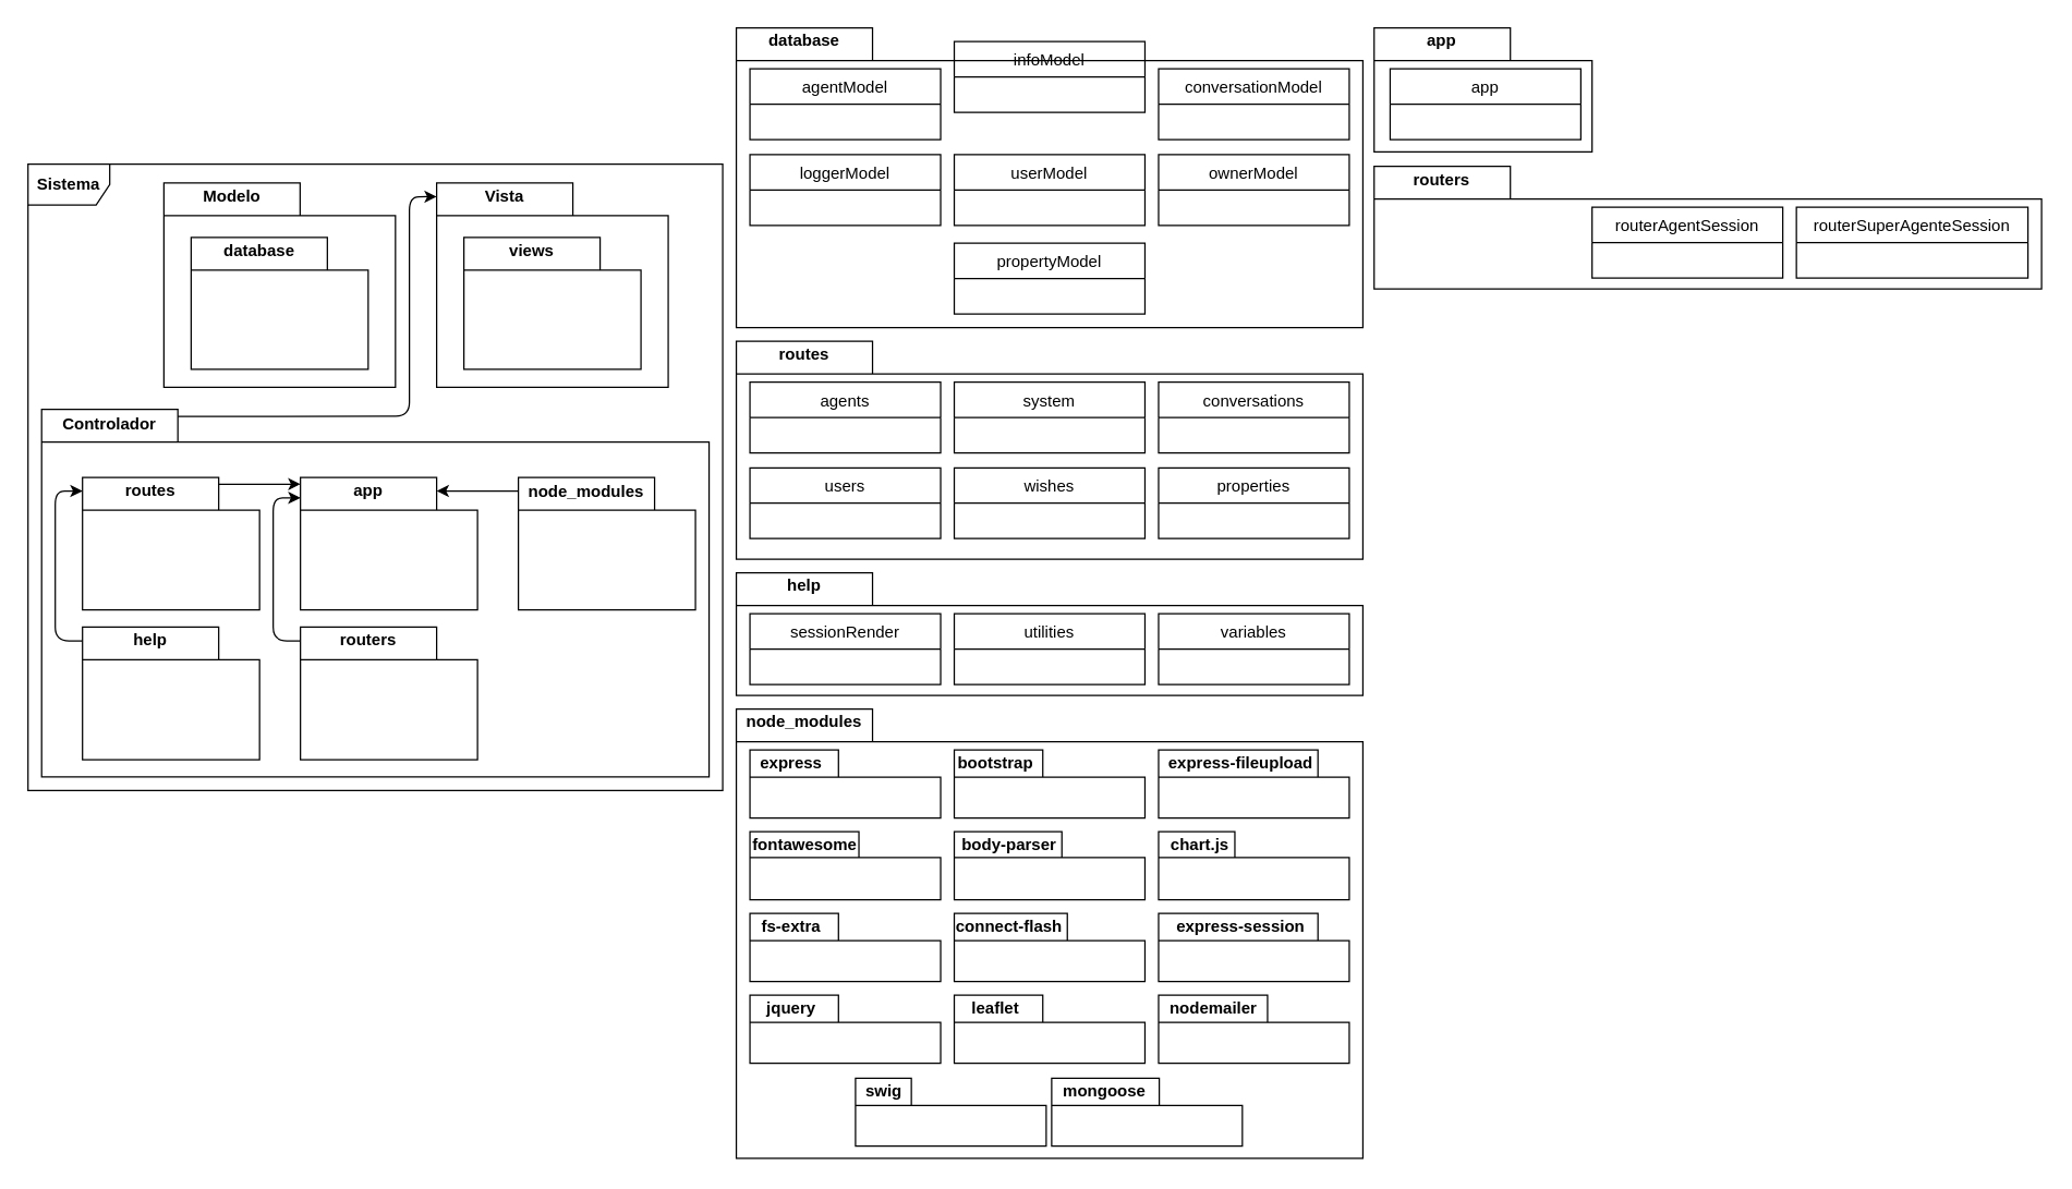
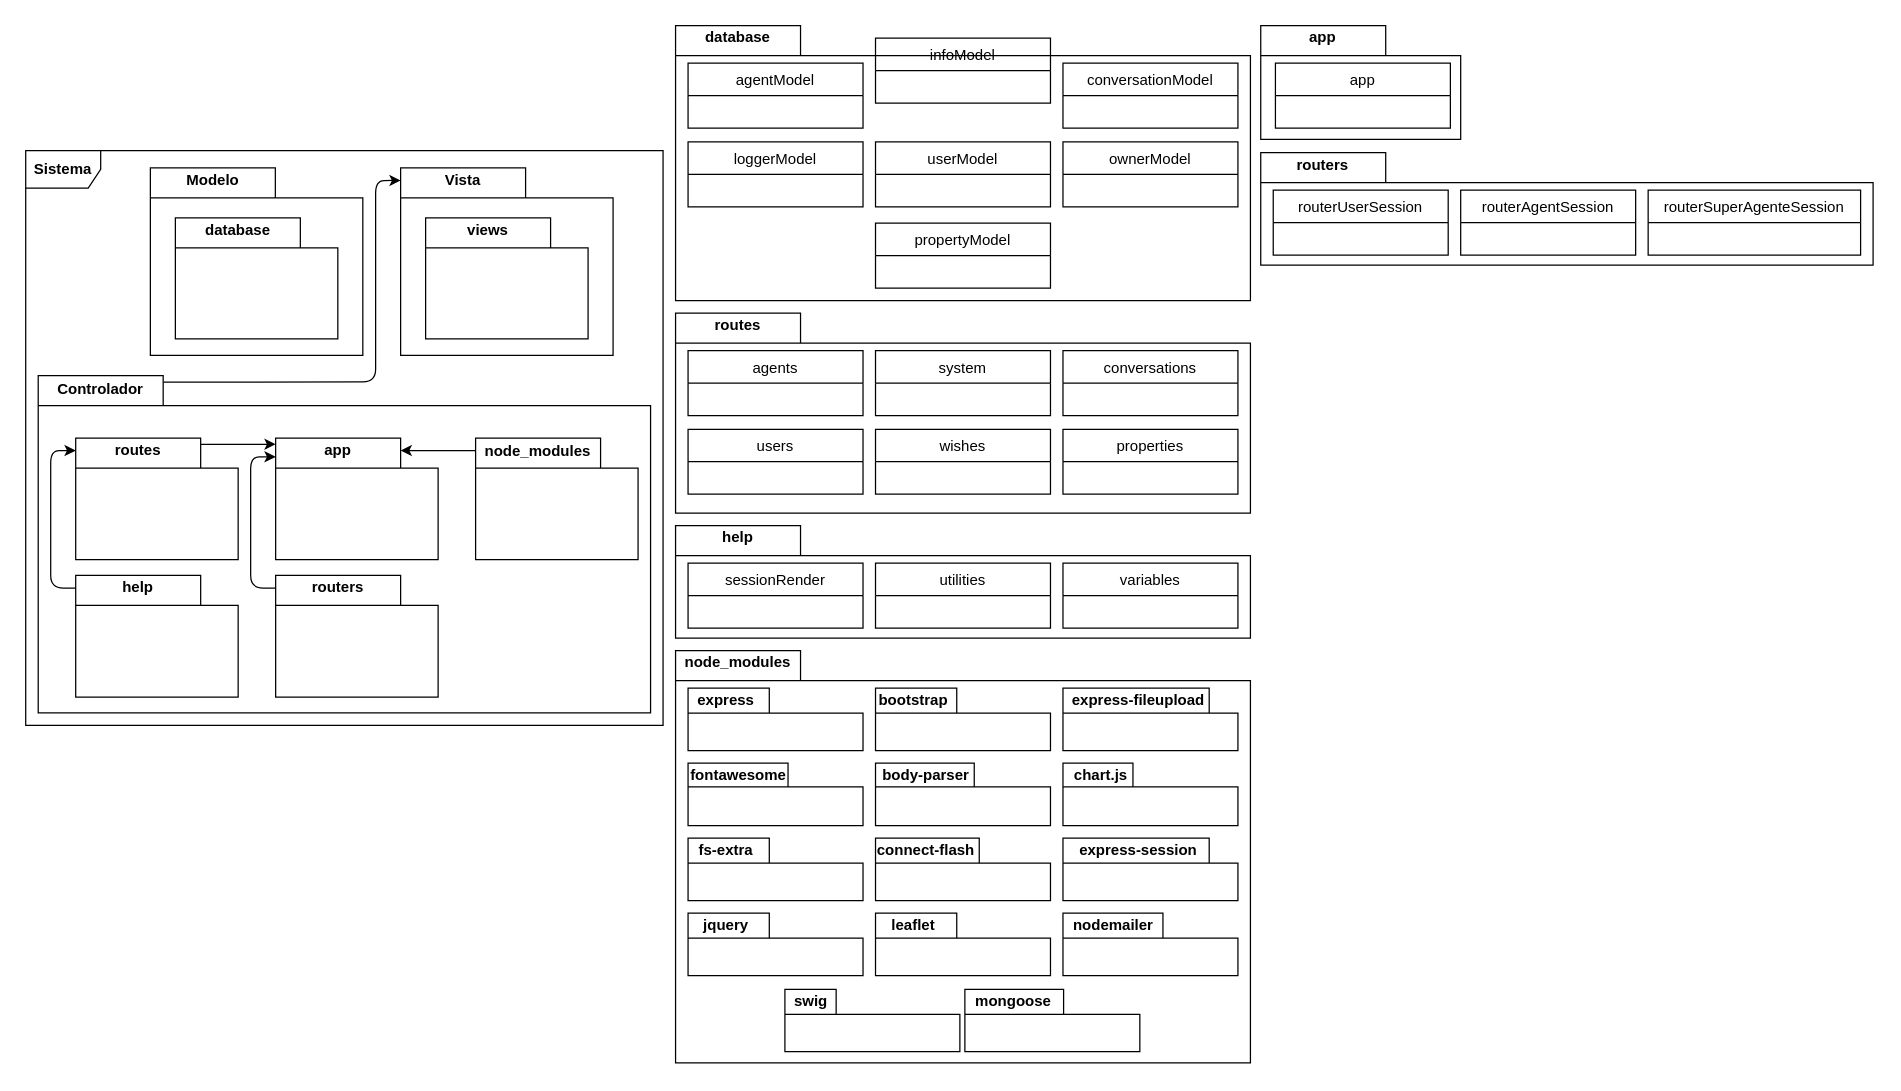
+ <mxCell id="93" value="routerUserSession" style="swimlane;fontStyle=0;childLayout=stackLayout;horizontal=1;startSize=26;fillColor=none;horizontalStack=0;resizeParent=1;resizeParentMax=0;resizeLast=0;collapsible=1;marginBottom=0;" vertex="1" parent="1"><mxGeometry x="1018.25" y="151.69" width="140" height="52" as="geometry" /></mxCell>
